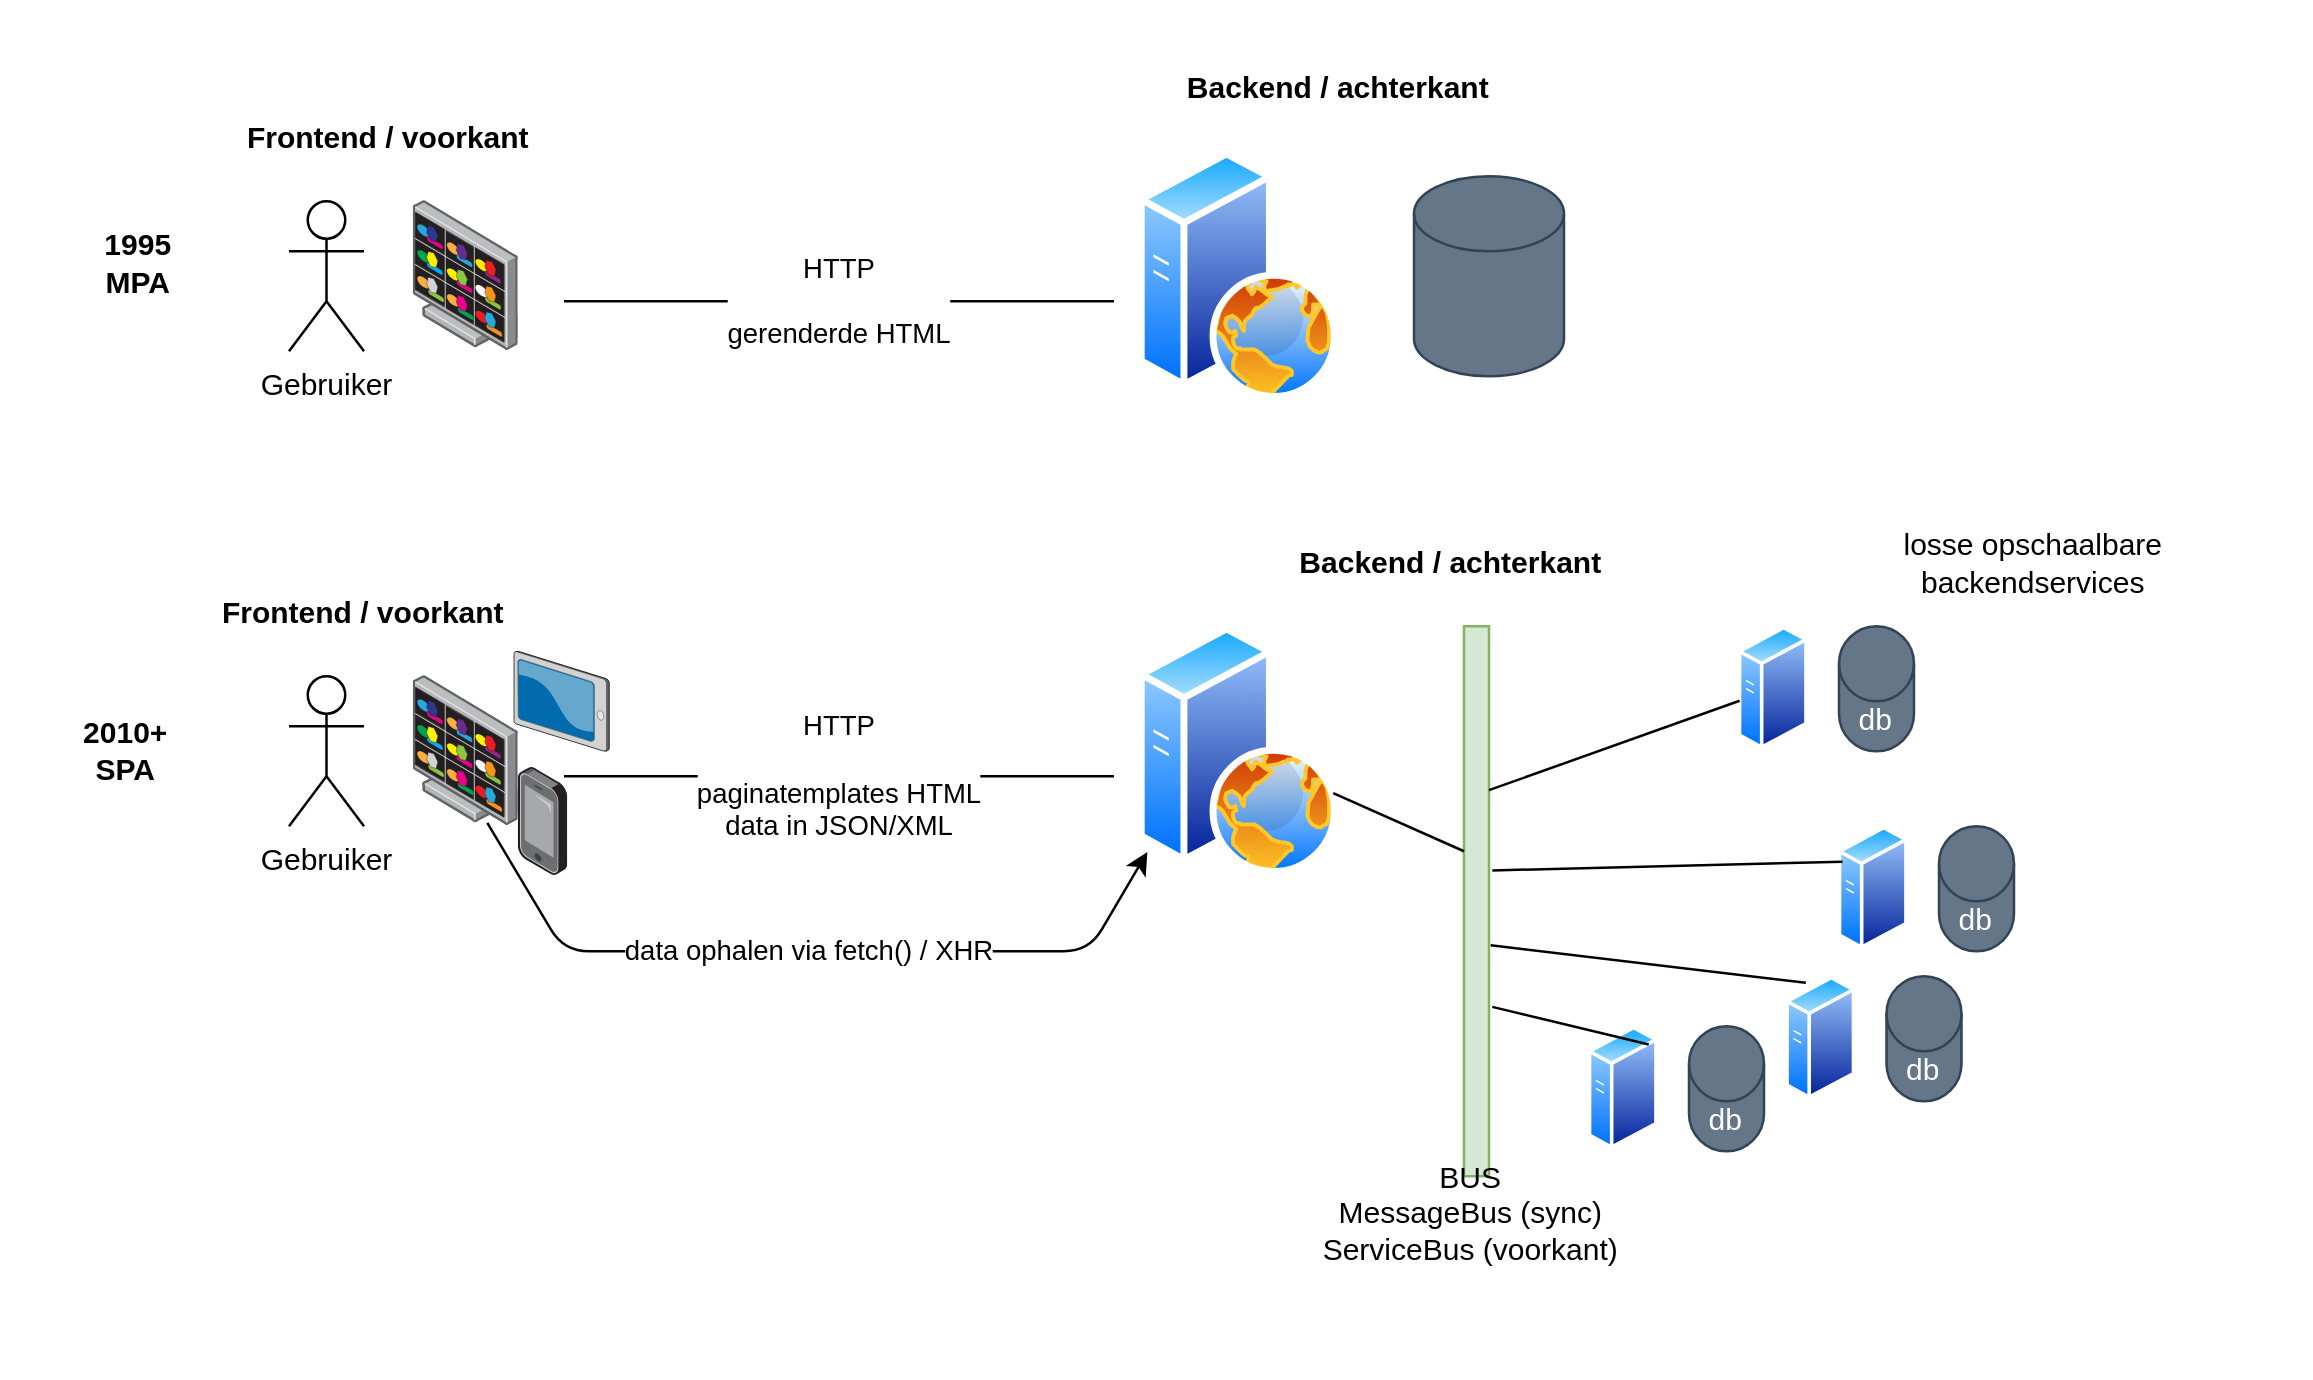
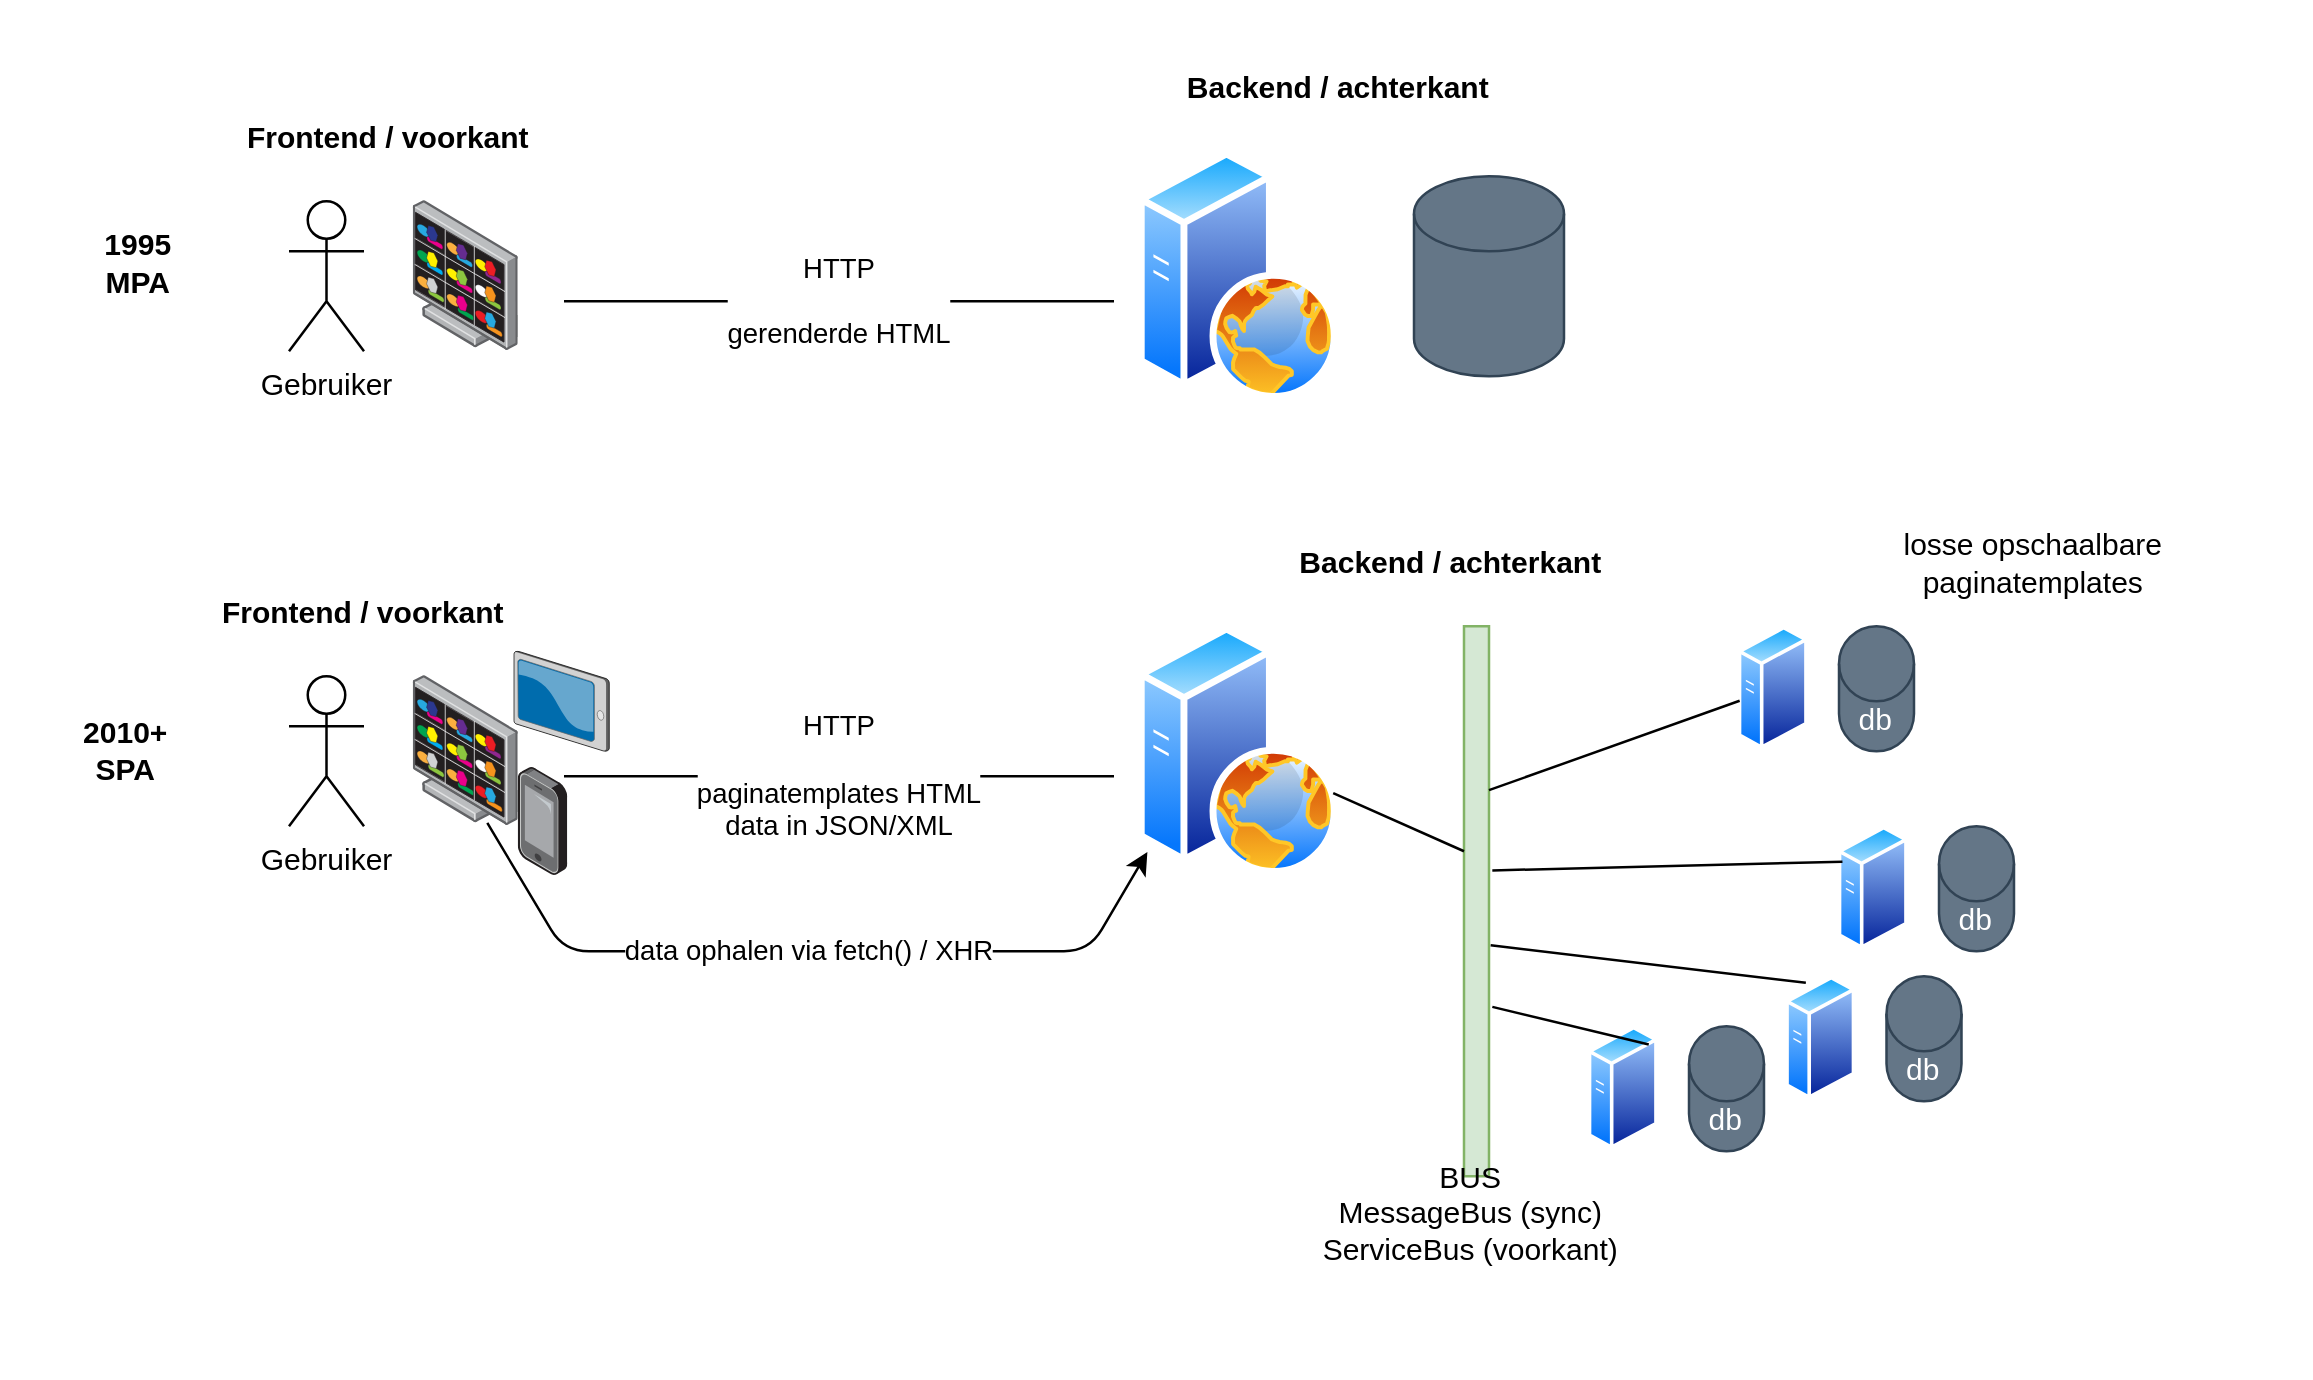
- <mxCell id="35" value="losse opschaalbare&lt;div&gt;backendservices&lt;/div&gt;" style="text;html=1;align=center;verticalAlign=middle;whiteSpace=wrap;rounded=0;fontStyle=0;" parent="1" vertex="1"><mxGeometry x="723" y="190" width="180" height="70" as="geometry" /></mxCell>
+ <mxCell id="35" value="losse opschaalbare&lt;div&gt;paginatemplates&lt;/div&gt;" style="text;html=1;align=center;verticalAlign=middle;whiteSpace=wrap;rounded=0;fontStyle=0;" parent="1" vertex="1"><mxGeometry x="723" y="190" width="180" height="70" as="geometry" /></mxCell>
